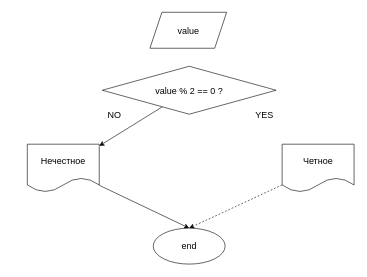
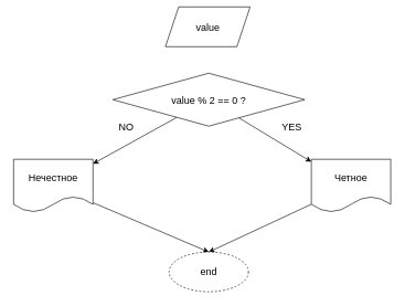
- <mxCell id="2" value="value" style="shape=parallelogram;perimeter=parallelogramPerimeter;whiteSpace=wrap;html=1;fixedSize=1;fontSize=15;" vertex="1" parent="1"><mxGeometry x="249.5" y="20" width="128" height="60" as="geometry" /></mxCell>
+ <mxCell id="2" value="value" style="shape=parallelogram;perimeter=parallelogramPerimeter;whiteSpace=wrap;html=1;fixedSize=1;fontSize=15;" vertex="1" parent="1"><mxGeometry x="249.5" y="10" width="128" height="60" as="geometry" /></mxCell>
+ <mxCell id="4" value="" style="edgeStyle=none;html=1;fontSize=15;" edge="1" parent="1" source="5" target="9"><mxGeometry relative="1" as="geometry" /></mxCell>
- <mxCell id="7" value="&lt;span&gt;Нечестное&lt;/span&gt;" style="shape=document;whiteSpace=wrap;html=1;boundedLbl=1;fontSize=15;" vertex="1" parent="1"><mxGeometry x="45" y="240" width="120" height="80" as="geometry" /></mxCell>
+ <mxCell id="7" value="&lt;span&gt;Нечестное&lt;/span&gt;" style="shape=document;whiteSpace=wrap;html=1;boundedLbl=1;fontSize=15;" vertex="1" parent="1"><mxGeometry x="20" y="240" width="120" height="80" as="geometry" /></mxCell>
- <mxCell id="8" style="edgeStyle=none;html=1;fontSize=15;entryX=0.5;entryY=0;entryDx=0;entryDy=0;dashed=1;" edge="1" parent="1" source="9" target="10"><mxGeometry relative="1" as="geometry"><mxPoint x="320" y="380" as="targetPoint" /></mxGeometry></mxCell>
+ <mxCell id="8" style="edgeStyle=none;html=1;fontSize=15;entryX=0.5;entryY=0;entryDx=0;entryDy=0;" edge="1" parent="1" source="9" target="10"><mxGeometry relative="1" as="geometry"><mxPoint x="320" y="380" as="targetPoint" /></mxGeometry></mxCell>
- <mxCell id="10" value="end" style="ellipse;whiteSpace=wrap;html=1;fontSize=15;" vertex="1" parent="1"><mxGeometry x="255" y="380" width="120" height="60" as="geometry" /></mxCell>
+ <mxCell id="10" value="end" style="ellipse;whiteSpace=wrap;html=1;fontSize=15;dashed=1;" vertex="1" parent="1"><mxGeometry x="255" y="380" width="120" height="60" as="geometry" /></mxCell>
